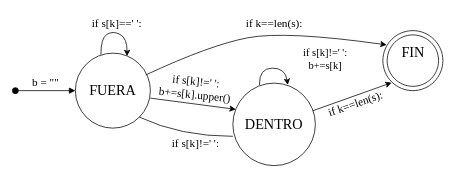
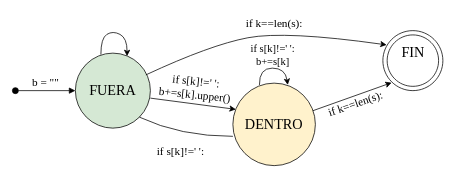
- <mxCell id="5" value="&lt;font face=&quot;Times New Roman&quot; style=&quot;font-size: 15px&quot;&gt;if s[k]==' ':&lt;/font&gt;" style="text;html=1;align=center;verticalAlign=middle;resizable=0;points=[];autosize=1;fontColor=#000000;" vertex="1" parent="1"><mxGeometry x="115" y="20" width="80" height="20" as="geometry" /></mxCell>
- <mxCell id="17" value="&lt;font face=&quot;Times New Roman&quot; style=&quot;font-size: 14px&quot;&gt;if s[k]!=' ':&lt;br&gt;&lt;/font&gt;&lt;font face=&quot;Times New Roman&quot; style=&quot;font-size: 14px&quot;&gt;b+=s[k]&lt;/font&gt;" style="text;html=1;align=center;verticalAlign=middle;resizable=0;points=[];autosize=1;fontColor=#000000;" vertex="1" parent="1"><mxGeometry x="398" y="63" width="70" height="30" as="geometry" /></mxCell>
+ <mxCell id="17" value="&lt;font face=&quot;Times New Roman&quot; style=&quot;font-size: 14px&quot;&gt;if s[k]!=' ':&lt;br&gt;&lt;/font&gt;&lt;font face=&quot;Times New Roman&quot; style=&quot;font-size: 14px&quot;&gt;b+=s[k]&lt;/font&gt;" style="text;html=1;align=center;verticalAlign=middle;resizable=0;points=[];autosize=1;fontColor=#000000;" vertex="1" parent="1"><mxGeometry x="328" y="58" width="70" height="30" as="geometry" /></mxCell>
- <mxCell id="3" value="&lt;font style=&quot;font-size: 19px&quot; face=&quot;Times New Roman&quot;&gt;FUERA&lt;/font&gt;" style="ellipse;whiteSpace=wrap;html=1;aspect=fixed;fontColor=#000000;" vertex="1" parent="1"><mxGeometry x="100" y="70" width="100" height="100" as="geometry" /></mxCell>
+ <mxCell id="3" value="&lt;font style=&quot;font-size: 19px&quot; face=&quot;Times New Roman&quot;&gt;FUERA&lt;/font&gt;" style="ellipse;whiteSpace=wrap;html=1;aspect=fixed;fontColor=#000000;fillColor=#d5e8d4;" vertex="1" parent="1"><mxGeometry x="100" y="70" width="100" height="100" as="geometry" /></mxCell>
- <mxCell id="6" value="&lt;font face=&quot;Times New Roman&quot; style=&quot;font-size: 19px&quot;&gt;DENTRO&lt;/font&gt;" style="ellipse;whiteSpace=wrap;html=1;aspect=fixed;fontColor=#000000;" vertex="1" parent="1"><mxGeometry x="310" y="110" width="110" height="110" as="geometry" /></mxCell>
+ <mxCell id="6" value="&lt;font face=&quot;Times New Roman&quot; style=&quot;font-size: 19px&quot;&gt;DENTRO&lt;/font&gt;" style="ellipse;whiteSpace=wrap;html=1;aspect=fixed;fontColor=#000000;fillColor=#fff2cc;" vertex="1" parent="1"><mxGeometry x="310" y="110" width="110" height="110" as="geometry" /></mxCell>
- <mxCell id="14" value="&lt;font face=&quot;Times New Roman&quot; style=&quot;font-size: 15px&quot;&gt;if s[k]!=' ':&lt;/font&gt;" style="text;html=1;align=center;verticalAlign=middle;resizable=0;points=[];autosize=1;fontColor=#000000;" vertex="1" parent="1"><mxGeometry x="220" y="180" width="80" height="20" as="geometry" /></mxCell>
+ <mxCell id="14" value="&lt;font face=&quot;Times New Roman&quot; style=&quot;font-size: 15px&quot;&gt;if s[k]!=' ':&lt;/font&gt;" style="text;html=1;align=center;verticalAlign=middle;resizable=0;points=[];autosize=1;fontColor=#000000;" vertex="1" parent="1"><mxGeometry x="200" y="190" width="80" height="20" as="geometry" /></mxCell>
